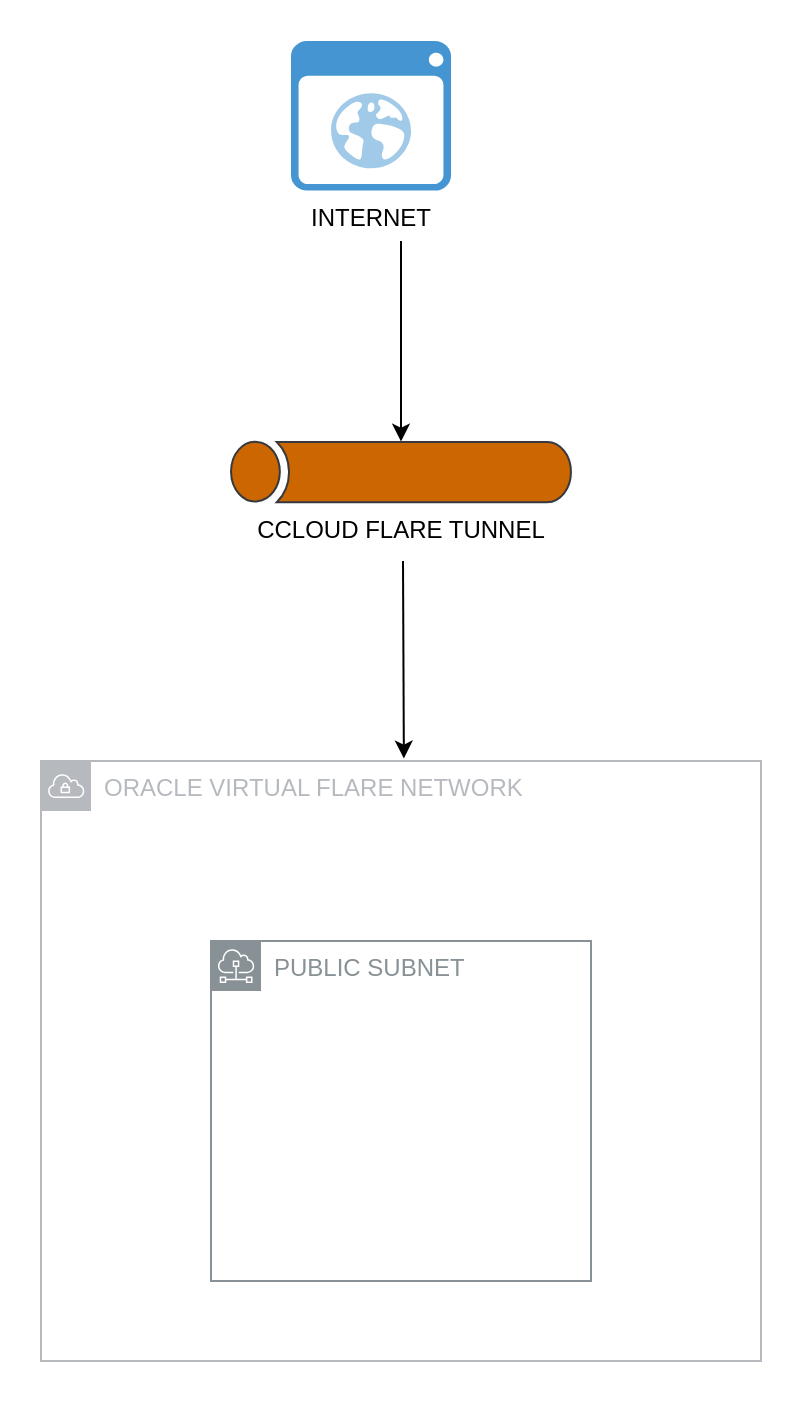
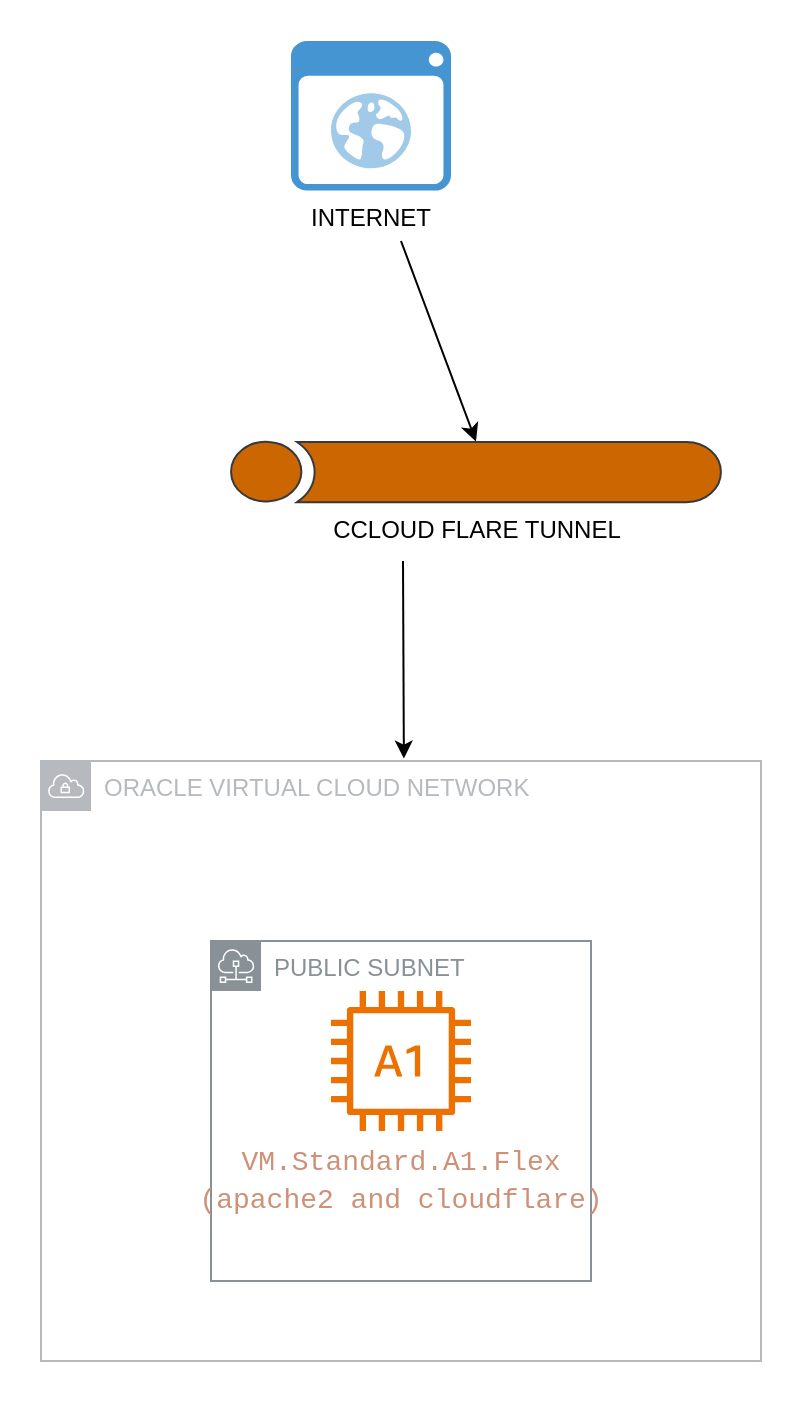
- <mxCell id="5" value="CCLOUD FLARE TUNNEL" style="sketch=0;aspect=fixed;pointerEvents=1;shadow=0;dashed=0;html=1;strokeColor=#36393d;labelPosition=center;verticalLabelPosition=bottom;verticalAlign=top;align=center;fillColor=#CC6600;shape=mxgraph.mscae.general.tunnel;" vertex="1" parent="1"><mxGeometry x="115" y="220" width="170" height="30.6" as="geometry" /></mxCell>
+ <mxCell id="5" value="CCLOUD FLARE TUNNEL" style="sketch=0;aspect=fixed;pointerEvents=1;shadow=0;dashed=0;html=1;strokeColor=#36393d;labelPosition=center;verticalLabelPosition=bottom;verticalAlign=top;align=center;fillColor=#CC6600;shape=mxgraph.mscae.general.tunnel;" vertex="1" parent="1"><mxGeometry x="115" y="220" width="245" height="30.6" as="geometry" /></mxCell>
- <mxCell id="2" value="ORACLE VIRTUAL FLARE NETWORK" style="sketch=0;outlineConnect=0;gradientColor=none;html=1;whiteSpace=wrap;fontSize=12;fontStyle=0;shape=mxgraph.aws4.group;grIcon=mxgraph.aws4.group_vpc;strokeColor=light-dark(#B6BABF,#994C00);fillColor=none;verticalAlign=top;align=left;spacingLeft=30;fontColor=light-dark(#B6BABF,#FFFFFF);dashed=0;" vertex="1" parent="1"><mxGeometry x="20" y="380" width="360" height="300" as="geometry" /></mxCell>
+ <mxCell id="2" value="ORACLE VIRTUAL CLOUD NETWORK" style="sketch=0;outlineConnect=0;gradientColor=none;html=1;whiteSpace=wrap;fontSize=12;fontStyle=0;shape=mxgraph.aws4.group;grIcon=mxgraph.aws4.group_vpc;strokeColor=light-dark(#B6BABF,#994C00);fillColor=none;verticalAlign=top;align=left;spacingLeft=30;fontColor=light-dark(#B6BABF,#FFFFFF);dashed=0;" vertex="1" parent="1"><mxGeometry x="20" y="380" width="360" height="300" as="geometry" /></mxCell>
+ <mxCell id="4" value="&lt;div style=&quot;font-family: Consolas, &amp;quot;Courier New&amp;quot;, monospace; font-size: 14px; line-height: 19px; white-space-collapse: preserve;&quot;&gt;&lt;font style=&quot;color: light-dark(rgb(206, 145, 120), rgb(255, 255, 255));&quot;&gt;VM.Standard.A1.Flex&lt;br&gt;(apache2 and cloudflare)&lt;/font&gt;&lt;/div&gt;" style="sketch=0;outlineConnect=0;fontColor=#232F3E;gradientColor=none;fillColor=#ED7100;strokeColor=none;dashed=0;verticalLabelPosition=bottom;verticalAlign=top;align=center;html=1;fontSize=12;fontStyle=0;aspect=fixed;pointerEvents=1;shape=mxgraph.aws4.a1_instance;" vertex="1" parent="1"><mxGeometry x="165" y="495" width="70" height="70" as="geometry" /></mxCell>
